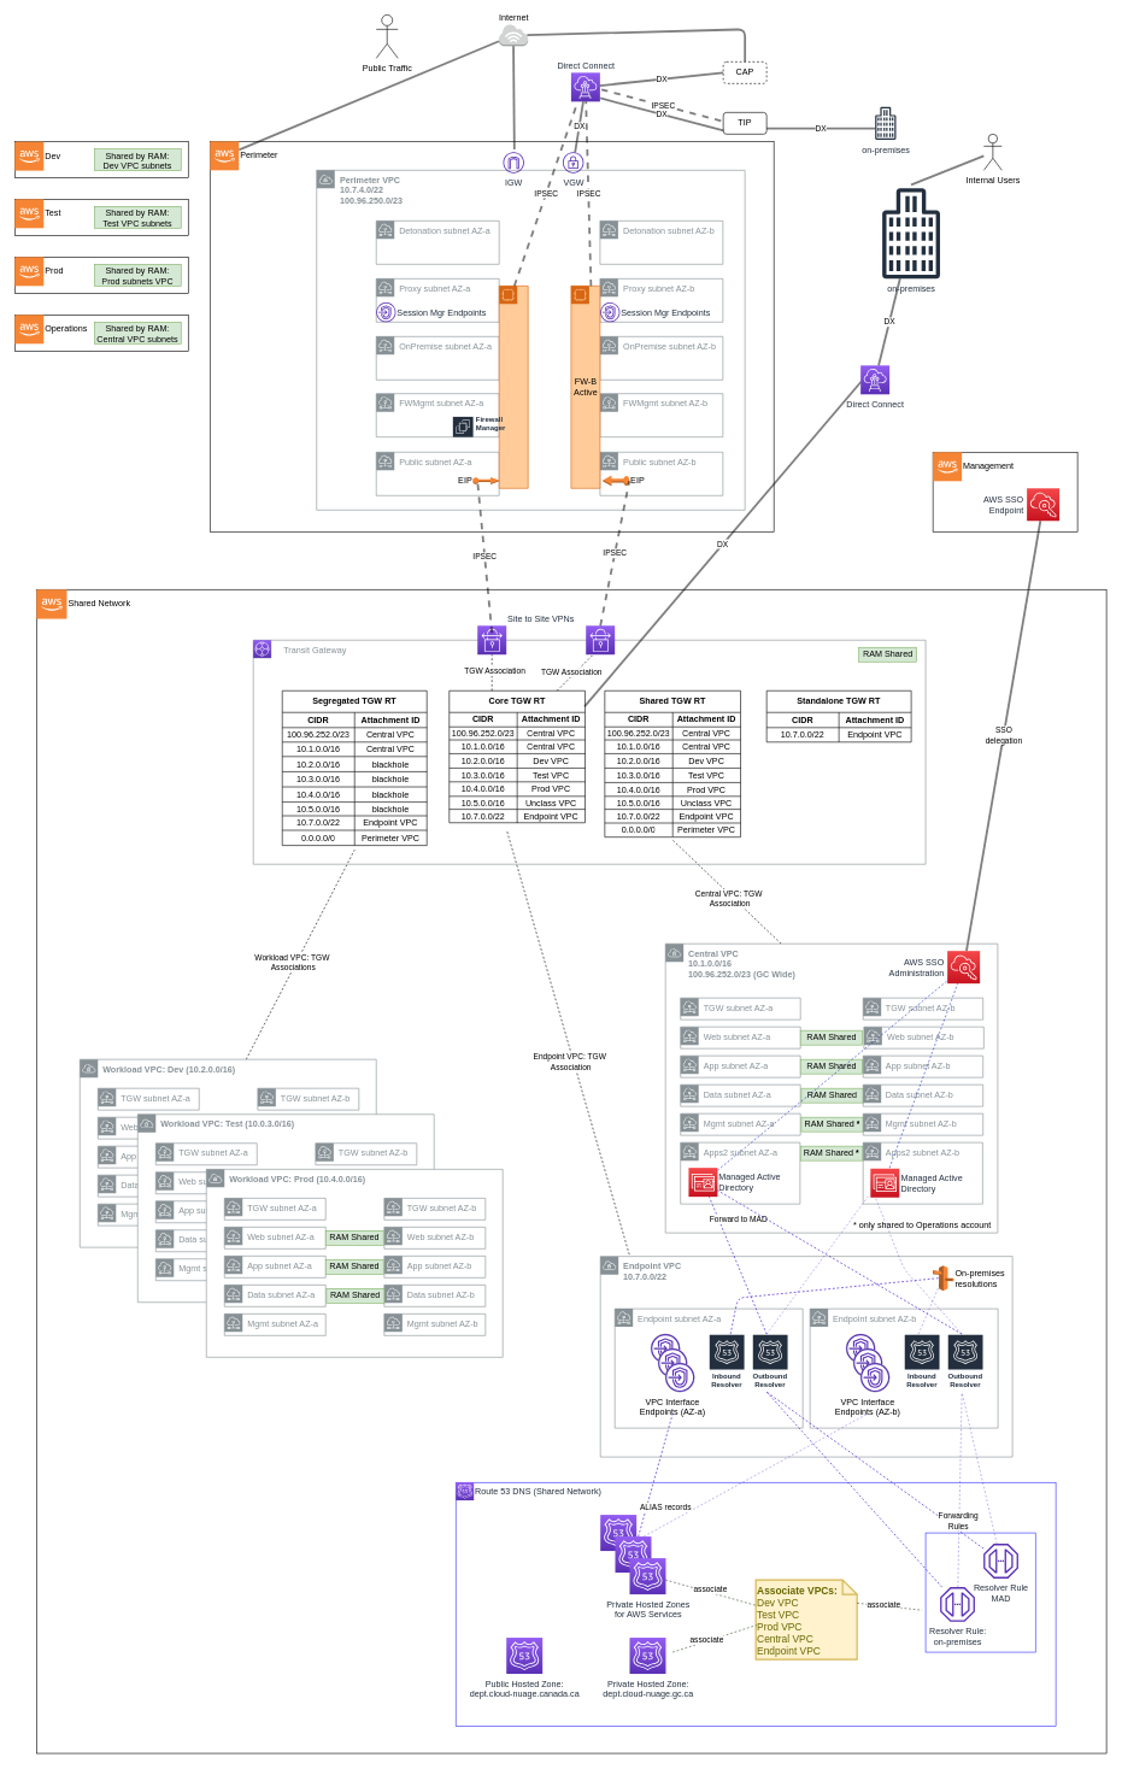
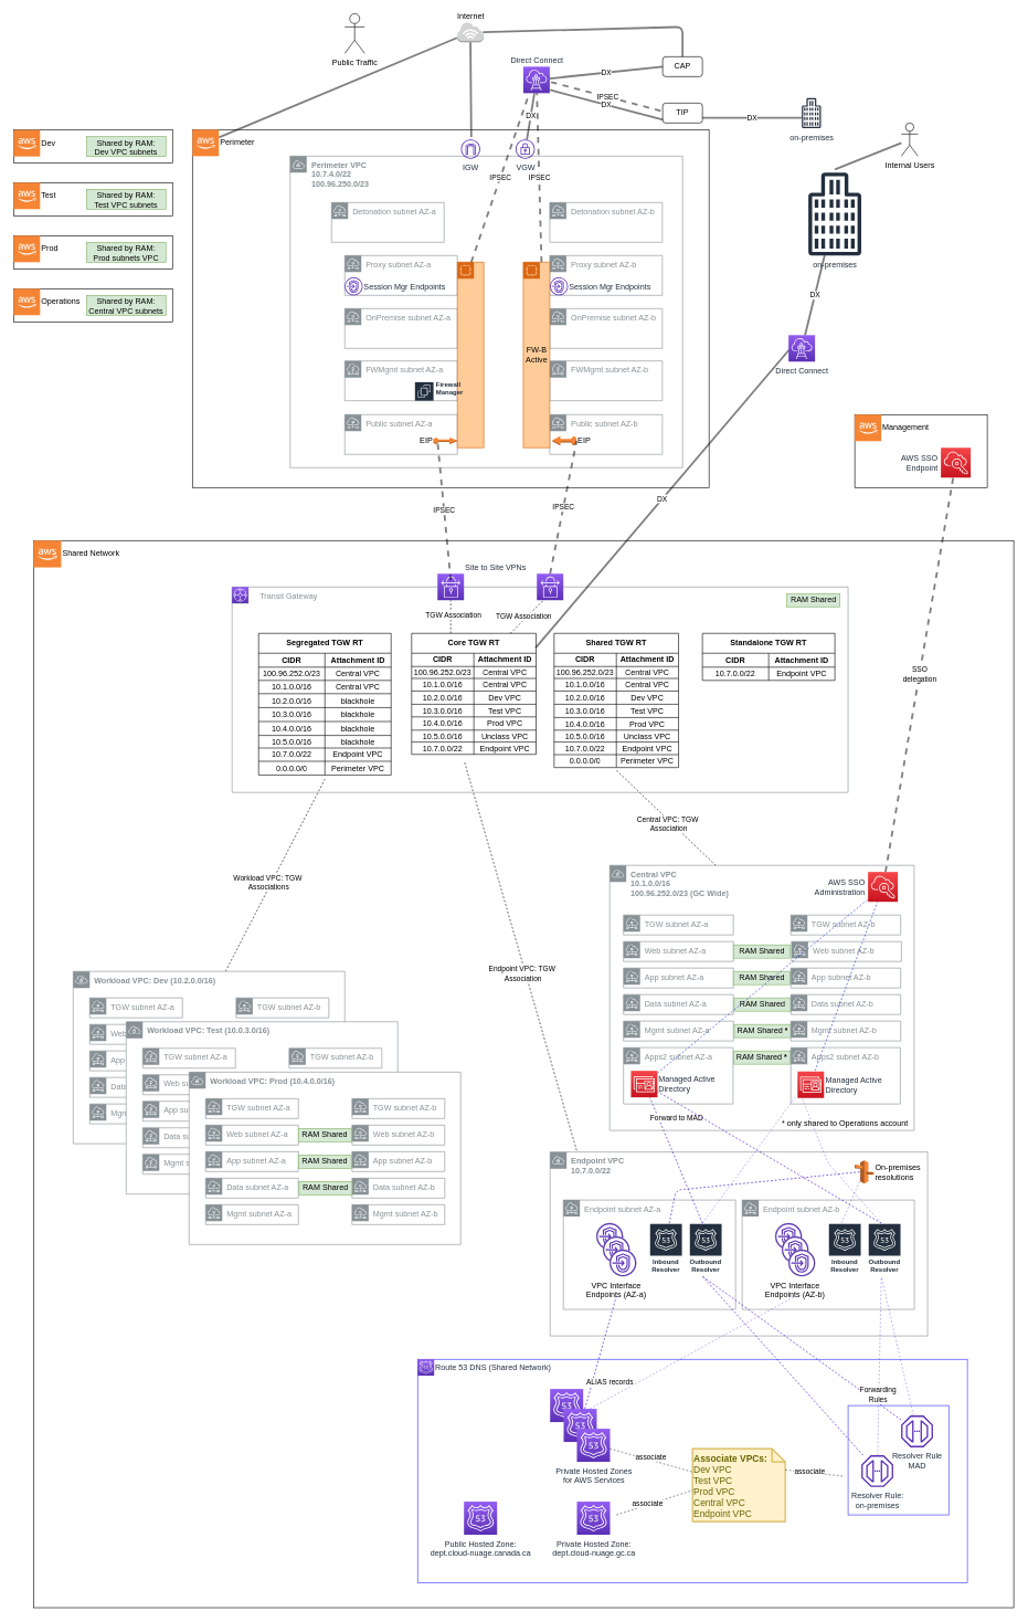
- <mxCell id="189" value="CAP" style="rounded=1;whiteSpace=wrap;html=1;shadow=0;strokeColor=#000000;strokeWidth=1;fillColor=none;dashed=1;" parent="1" vertex="1"><mxGeometry x="1000" y="85" width="60" height="30" as="geometry" /></mxCell>
+ <mxCell id="189" value="CAP" style="rounded=1;whiteSpace=wrap;html=1;shadow=0;strokeColor=#000000;strokeWidth=1;fillColor=none;" parent="1" vertex="1"><mxGeometry x="1000" y="85" width="60" height="30" as="geometry" /></mxCell>
- <mxCell id="170" value="Detonation subnet AZ-a" style="outlineConnect=0;gradientColor=none;html=1;whiteSpace=wrap;fontSize=12;fontStyle=0;shape=mxgraph.aws4.group;grIcon=mxgraph.aws4.group_subnet;strokeColor=#879196;fillColor=none;verticalAlign=top;align=left;spacingLeft=30;fontColor=#879196;dashed=0;" parent="1" vertex="1"><mxGeometry x="520" y="305" width="170" height="60" as="geometry" /></mxCell>
+ <mxCell id="170" value="Detonation subnet AZ-a" style="outlineConnect=0;gradientColor=none;html=1;whiteSpace=wrap;fontSize=12;fontStyle=0;shape=mxgraph.aws4.group;grIcon=mxgraph.aws4.group_subnet;strokeColor=#879196;fillColor=none;verticalAlign=top;align=left;spacingLeft=30;fontColor=#879196;dashed=0;" parent="1" vertex="1"><mxGeometry x="500" y="305" width="170" height="60" as="geometry" /></mxCell>
- <mxCell id="207" value="SSO&lt;br&gt;delegation" style="endArrow=none;dashed=0;html=1;strokeWidth=3;opacity=50;" parent="1" source="293" target="205" edge="1"><mxGeometry width="50" height="50" relative="1" as="geometry"><mxPoint x="1333.238" y="1290.912" as="sourcePoint" /><mxPoint x="1305.87" y="725" as="targetPoint" /></mxGeometry></mxCell>
+ <mxCell id="207" value="SSO&lt;br&gt;delegation" style="endArrow=none;dashed=1;html=1;strokeWidth=3;opacity=50;" parent="1" source="293" target="205" edge="1"><mxGeometry width="50" height="50" relative="1" as="geometry"><mxPoint x="1333.238" y="1290.912" as="sourcePoint" /><mxPoint x="1305.87" y="725" as="targetPoint" /></mxGeometry></mxCell>
